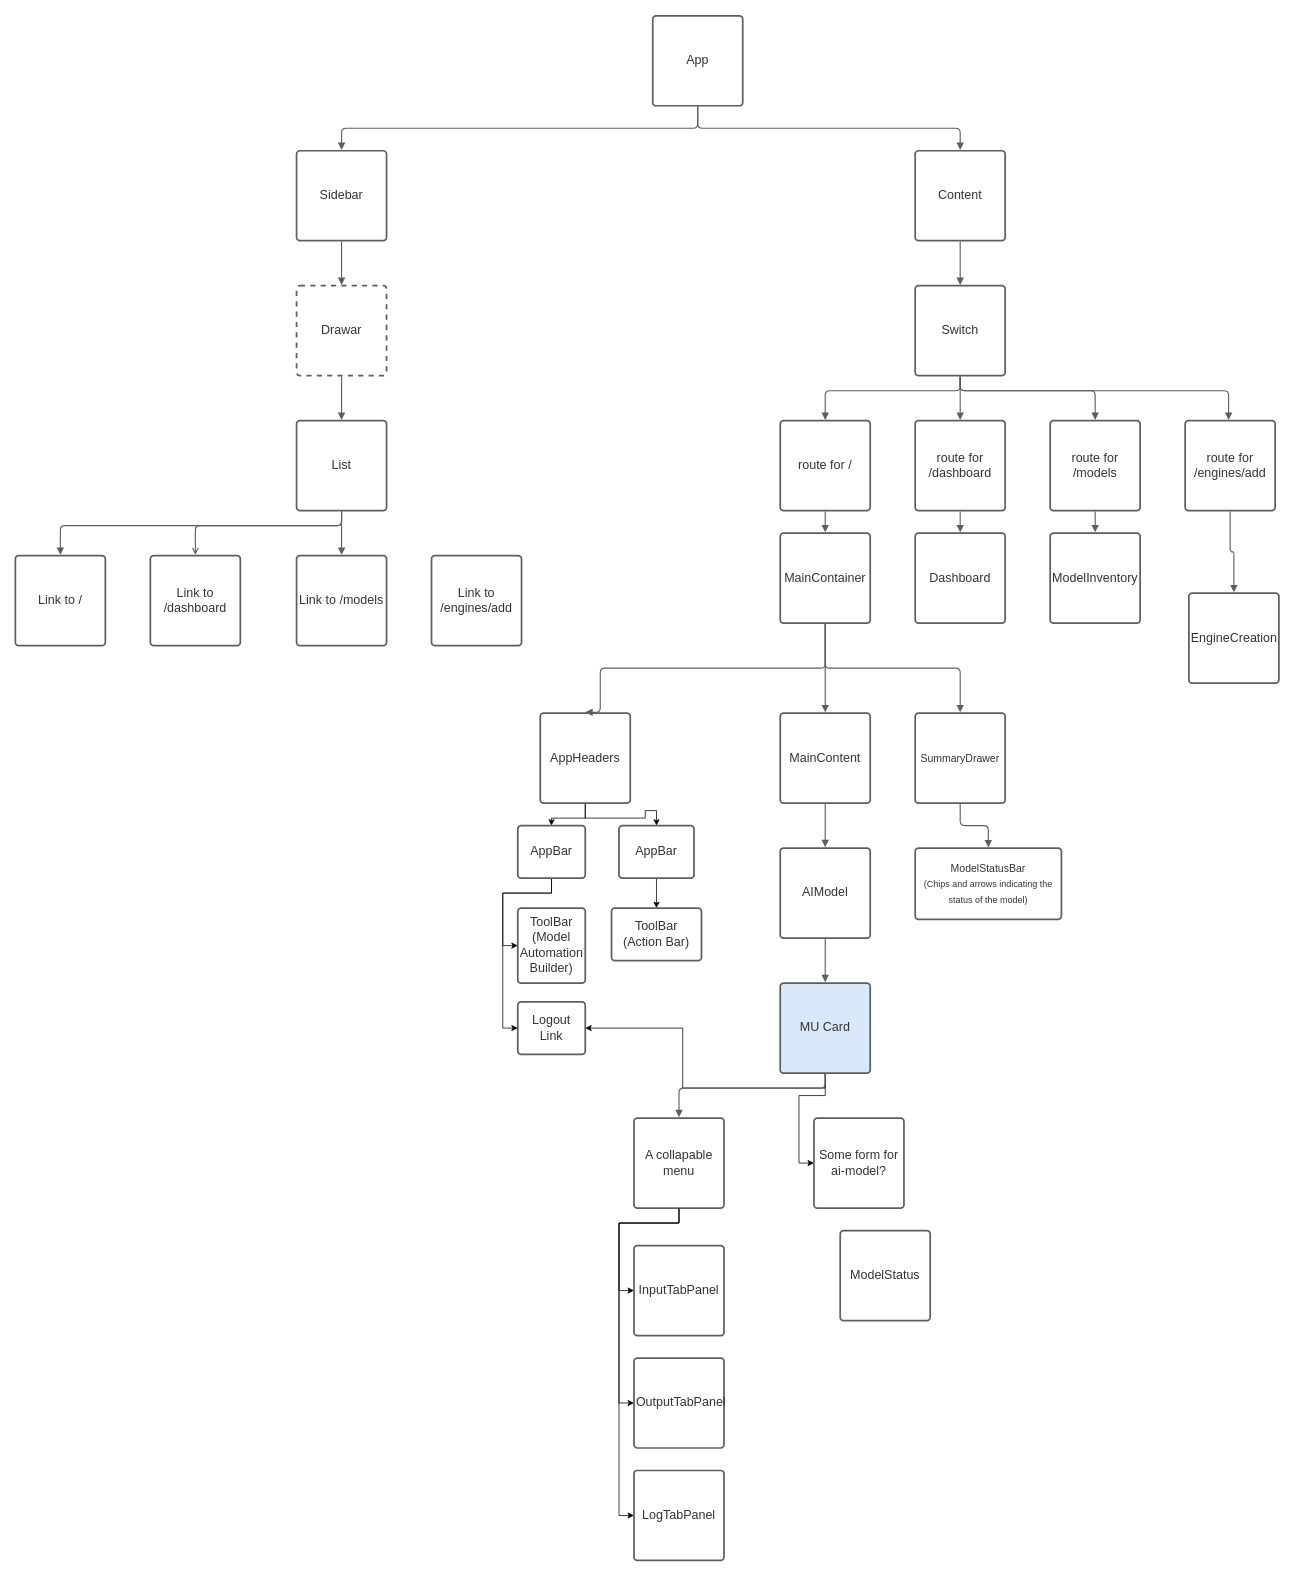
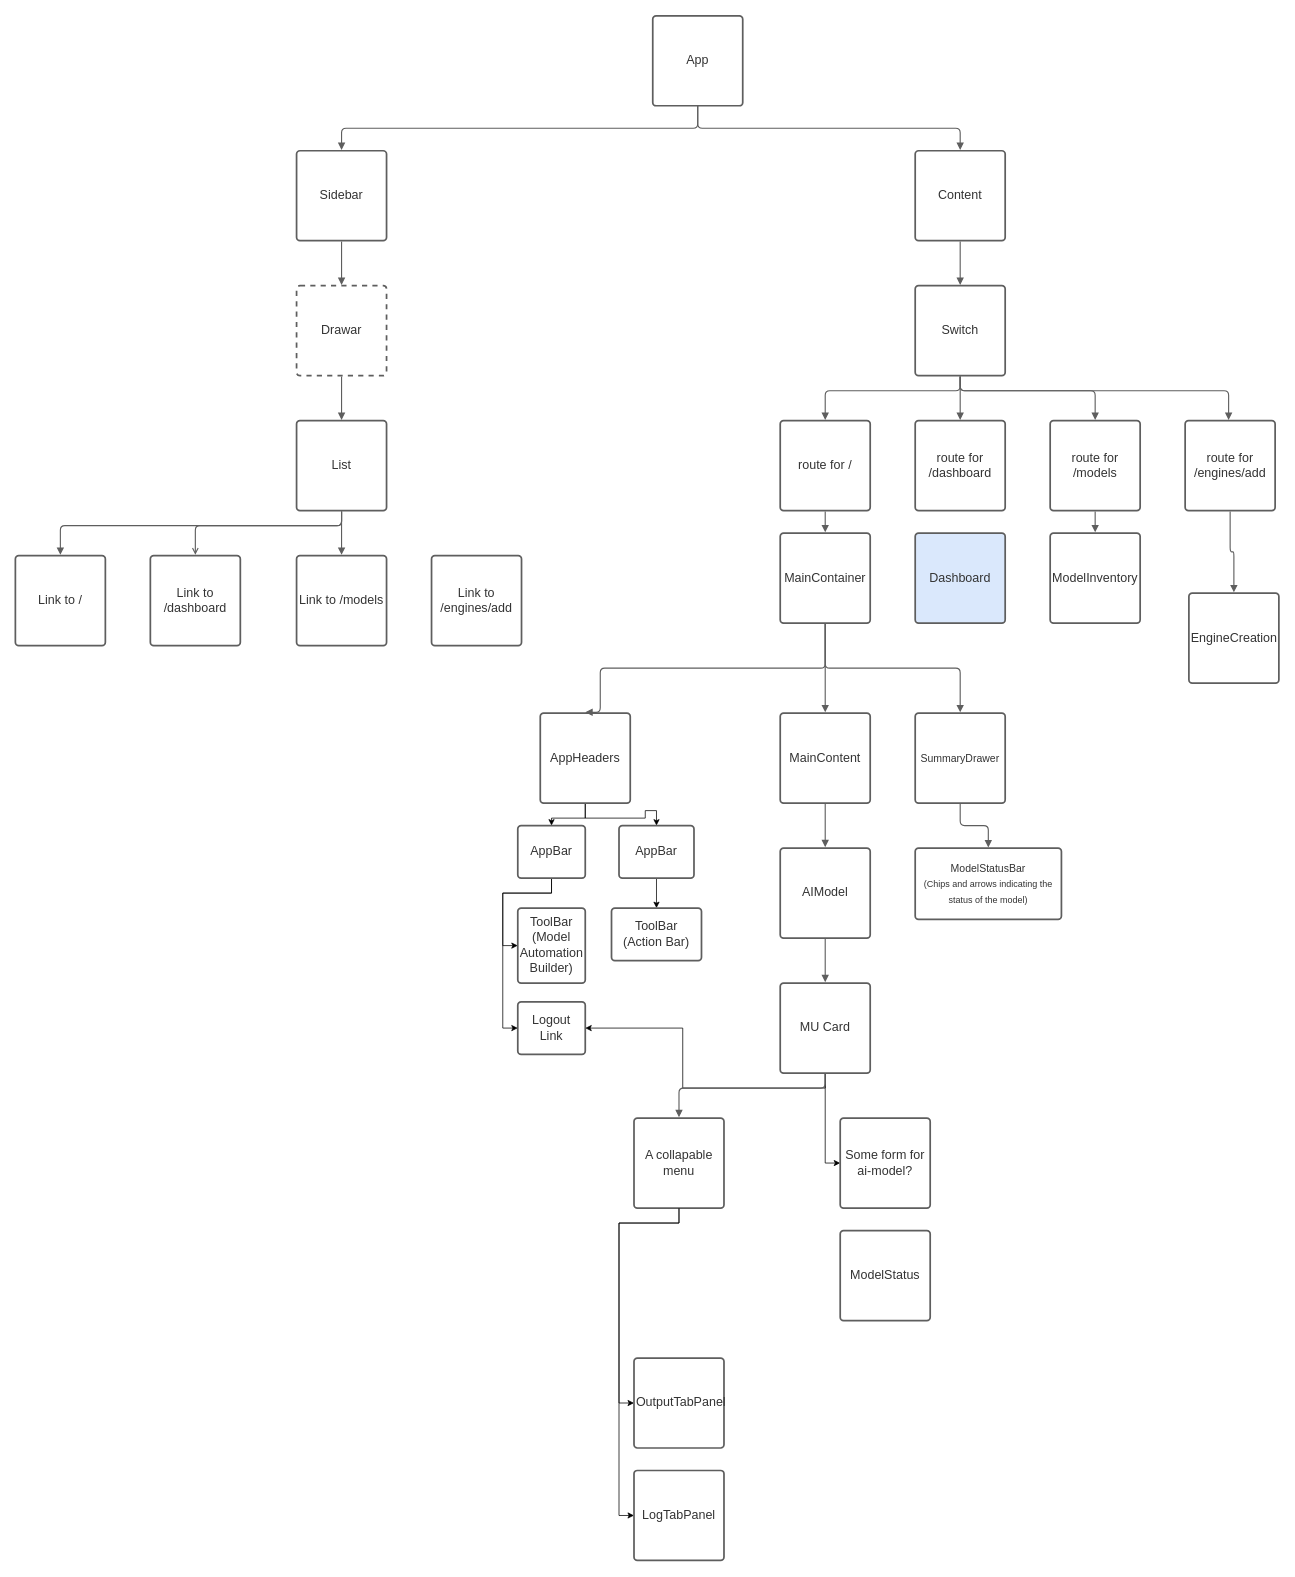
- <mxCell id="24" value="" style="html=1;jettySize=18;whiteSpace=wrap;fontSize=13;strokeColor=#5E5E5E;strokeWidth=1.5;rounded=1;arcSize=12;edgeStyle=orthogonalEdgeStyle;startArrow=none;;endArrow=block;endFill=1;;exitX=0.5;exitY=1.009;exitPerimeter=0;entryX=0.5;entryY=-0.009;entryPerimeter=0;" edge="1" parent="1" source="7" target="13"><mxGeometry width="100" height="100" relative="1" as="geometry"><Array as="points" /></mxGeometry></mxCell>
- <mxCell id="13" value="Dashboard" style="html=1;overflow=block;blockSpacing=1;whiteSpace=wrap;;whiteSpace=wrap;fontSize=16.7;fontColor=#333333;spacing=3.8;strokeColor=#5e5e5e;strokeOpacity=100;rounded=1;absoluteArcSize=1;arcSize=9;strokeWidth=2.3;" vertex="1" parent="1"><mxGeometry x="1220" y="710" width="120" height="120" as="geometry" /></mxCell>
+ <mxCell id="13" value="Dashboard" style="html=1;overflow=block;blockSpacing=1;whiteSpace=wrap;whiteSpace=wrap;fontSize=16.7;fontColor=#333333;spacing=3.8;strokeColor=#5e5e5e;strokeOpacity=100;rounded=1;absoluteArcSize=1;arcSize=9;strokeWidth=2.3;fillColor=#dae8fc;" vertex="1" parent="1"><mxGeometry x="1220" y="710" width="120" height="120" as="geometry" /></mxCell>
- <mxCell id="50" value="MU Card" style="html=1;overflow=block;blockSpacing=1;whiteSpace=wrap;whiteSpace=wrap;fontSize=16.7;fontColor=#333333;spacing=3.8;strokeColor=#5e5e5e;strokeOpacity=100;rounded=1;absoluteArcSize=1;arcSize=9;strokeWidth=2.3;fillColor=#dae8fc;" vertex="1" parent="1"><mxGeometry x="1040" y="1310" width="120" height="120" as="geometry" /></mxCell>
+ <mxCell id="50" value="MU Card" style="html=1;overflow=block;blockSpacing=1;whiteSpace=wrap;;whiteSpace=wrap;fontSize=16.7;fontColor=#333333;spacing=3.8;strokeColor=#5e5e5e;strokeOpacity=100;rounded=1;absoluteArcSize=1;arcSize=9;strokeWidth=2.3;" vertex="1" parent="1"><mxGeometry x="1040" y="1310" width="120" height="120" as="geometry" /></mxCell>
- <mxCell id="51" value="Some form for ai-model?" style="html=1;overflow=block;blockSpacing=1;whiteSpace=wrap;;whiteSpace=wrap;fontSize=16.7;fontColor=#333333;spacing=3.8;strokeColor=#5e5e5e;strokeOpacity=100;rounded=1;absoluteArcSize=1;arcSize=9;strokeWidth=2.3;" vertex="1" parent="1"><mxGeometry x="1085" y="1490" width="120" height="120" as="geometry" /></mxCell>
+ <mxCell id="51" value="Some form for ai-model?" style="html=1;overflow=block;blockSpacing=1;whiteSpace=wrap;;whiteSpace=wrap;fontSize=16.7;fontColor=#333333;spacing=3.8;strokeColor=#5e5e5e;strokeOpacity=100;rounded=1;absoluteArcSize=1;arcSize=9;strokeWidth=2.3;" vertex="1" parent="1"><mxGeometry x="1120" y="1490" width="120" height="120" as="geometry" /></mxCell>
- <mxCell id="52" style="edgeStyle=orthogonalEdgeStyle;rounded=0;orthogonalLoop=1;jettySize=auto;html=1;exitX=0.5;exitY=1;exitDx=0;exitDy=0;entryX=0;entryY=0.5;entryDx=0;entryDy=0;" edge="1" parent="1" source="54" target="59"><mxGeometry relative="1" as="geometry"><Array as="points"><mxPoint x="905" y="1630" /><mxPoint x="825" y="1630" /><mxPoint x="825" y="1720" /></Array></mxGeometry></mxCell>
- <mxCell id="59" value="InputTabPanel" style="html=1;overflow=block;blockSpacing=1;whiteSpace=wrap;;whiteSpace=wrap;fontSize=16.7;fontColor=#333333;spacing=3.8;strokeColor=#5e5e5e;strokeOpacity=100;rounded=1;absoluteArcSize=1;arcSize=9;strokeWidth=2.3;" vertex="1" parent="1"><mxGeometry x="845" y="1660" width="120" height="120" as="geometry" /></mxCell>
